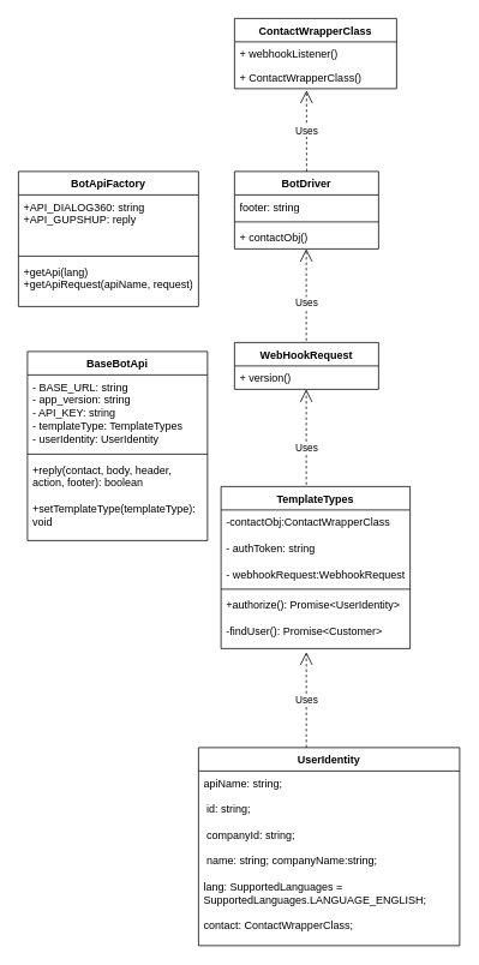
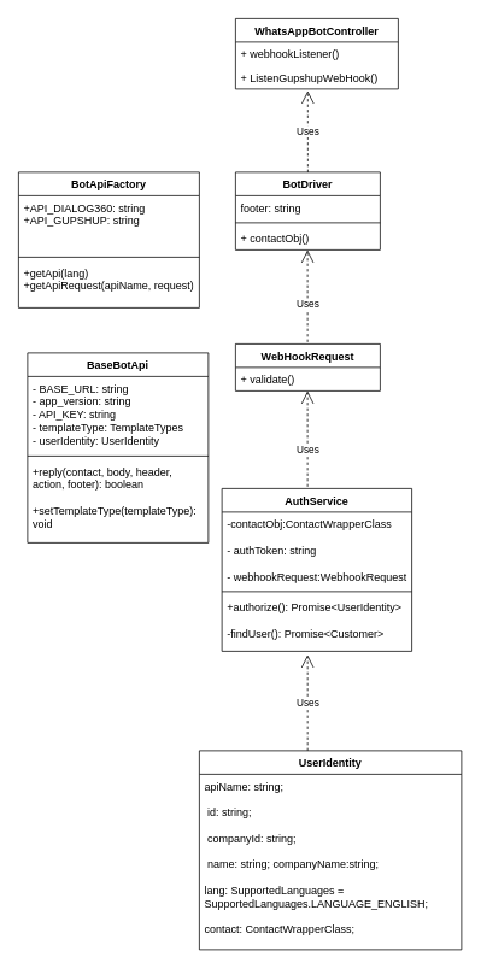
- <mxCell id="2" value="ContactWrapperClass" style="swimlane;fontStyle=1;align=center;verticalAlign=top;childLayout=stackLayout;horizontal=1;startSize=26;horizontalStack=0;resizeParent=1;resizeParentMax=0;resizeLast=0;collapsible=1;marginBottom=0;whiteSpace=wrap;html=1;" parent="1" vertex="1"><mxGeometry x="260" y="20" width="180" height="78" as="geometry" /></mxCell>
+ <mxCell id="2" value="WhatsAppBotController" style="swimlane;fontStyle=1;align=center;verticalAlign=top;childLayout=stackLayout;horizontal=1;startSize=26;horizontalStack=0;resizeParent=1;resizeParentMax=0;resizeLast=0;collapsible=1;marginBottom=0;whiteSpace=wrap;html=1;" parent="1" vertex="1"><mxGeometry x="260" y="20" width="180" height="78" as="geometry" /></mxCell>
- <mxCell id="4" value="+ ContactWrapperClass()" style="text;strokeColor=none;fillColor=none;align=left;verticalAlign=top;spacingLeft=4;spacingRight=4;overflow=hidden;rotatable=0;points=[[0,0.5],[1,0.5]];portConstraint=eastwest;whiteSpace=wrap;html=1;" parent="2" vertex="1"><mxGeometry y="52" width="180" height="26" as="geometry" /></mxCell>
+ <mxCell id="4" value="+ ListenGupshupWebHook()" style="text;strokeColor=none;fillColor=none;align=left;verticalAlign=top;spacingLeft=4;spacingRight=4;overflow=hidden;rotatable=0;points=[[0,0.5],[1,0.5]];portConstraint=eastwest;whiteSpace=wrap;html=1;" parent="2" vertex="1"><mxGeometry y="52" width="180" height="26" as="geometry" /></mxCell>
- <mxCell id="22" value="+API_DIALOG360: string&lt;br&gt;+API_GUPSHUP: reply" style="text;strokeColor=none;fillColor=none;align=left;verticalAlign=top;spacingLeft=4;spacingRight=4;overflow=hidden;rotatable=0;points=[[0,0.5],[1,0.5]];portConstraint=eastwest;whiteSpace=wrap;html=1;" parent="21" vertex="1"><mxGeometry y="26" width="200" height="64" as="geometry" /></mxCell>
+ <mxCell id="22" value="+API_DIALOG360: string&lt;br&gt;+API_GUPSHUP: string" style="text;strokeColor=none;fillColor=none;align=left;verticalAlign=top;spacingLeft=4;spacingRight=4;overflow=hidden;rotatable=0;points=[[0,0.5],[1,0.5]];portConstraint=eastwest;whiteSpace=wrap;html=1;" parent="21" vertex="1"><mxGeometry y="26" width="200" height="64" as="geometry" /></mxCell>
- <mxCell id="12" value="+ version()" style="text;strokeColor=none;fillColor=none;align=left;verticalAlign=top;spacingLeft=4;spacingRight=4;overflow=hidden;rotatable=0;points=[[0,0.5],[1,0.5]];portConstraint=eastwest;whiteSpace=wrap;html=1;" parent="11" vertex="1"><mxGeometry y="26" width="160" height="26" as="geometry" /></mxCell>
+ <mxCell id="12" value="+ validate()" style="text;strokeColor=none;fillColor=none;align=left;verticalAlign=top;spacingLeft=4;spacingRight=4;overflow=hidden;rotatable=0;points=[[0,0.5],[1,0.5]];portConstraint=eastwest;whiteSpace=wrap;html=1;" parent="11" vertex="1"><mxGeometry y="26" width="160" height="26" as="geometry" /></mxCell>
- <mxCell id="17" value="TemplateTypes" style="swimlane;fontStyle=1;align=center;verticalAlign=top;childLayout=stackLayout;horizontal=1;startSize=26;horizontalStack=0;resizeParent=1;resizeParentMax=0;resizeLast=0;collapsible=1;marginBottom=0;whiteSpace=wrap;html=1;" parent="1" vertex="1"><mxGeometry x="245" y="540" width="210" height="180" as="geometry" /></mxCell>
+ <mxCell id="17" value="AuthService" style="swimlane;fontStyle=1;align=center;verticalAlign=top;childLayout=stackLayout;horizontal=1;startSize=26;horizontalStack=0;resizeParent=1;resizeParentMax=0;resizeLast=0;collapsible=1;marginBottom=0;whiteSpace=wrap;html=1;" parent="1" vertex="1"><mxGeometry x="245" y="540" width="210" height="180" as="geometry" /></mxCell>
